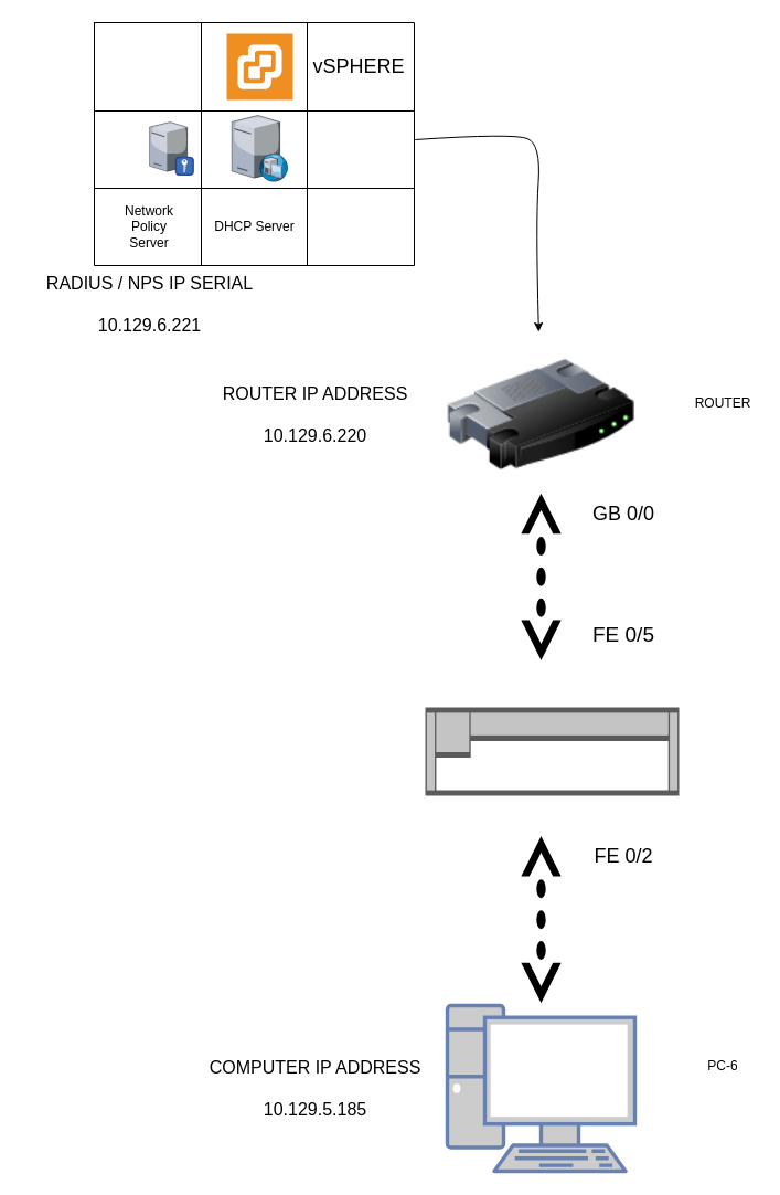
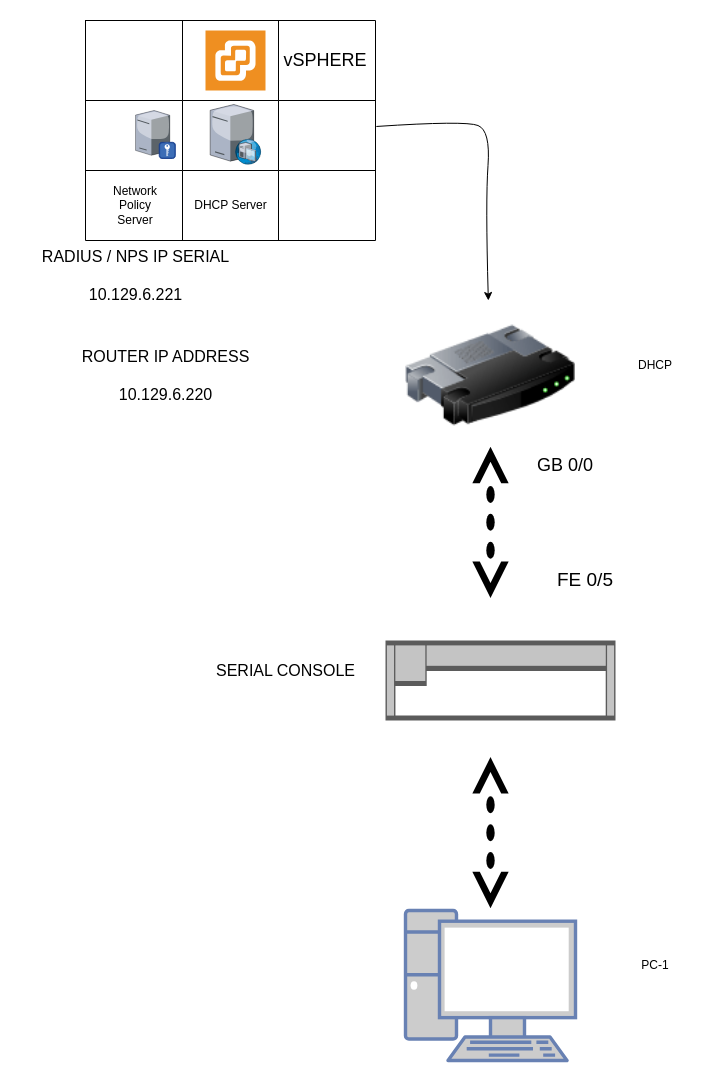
- <mxCell id="29" value="ROUTER" style="text;html=1;align=center;verticalAlign=middle;whiteSpace=wrap;rounded=0;" parent="1" vertex="1"><mxGeometry x="625" y="350" width="60" height="30" as="geometry" /></mxCell>
+ <mxCell id="29" value="DHCP" style="text;html=1;align=center;verticalAlign=middle;whiteSpace=wrap;rounded=0;" parent="1" vertex="1"><mxGeometry x="625" y="350" width="60" height="30" as="geometry" /></mxCell>
- <mxCell id="32" value="ROUTER IP ADDRESS&lt;br&gt;&lt;br&gt;10.129.6.220" style="text;html=1;align=center;verticalAlign=middle;resizable=0;points=[];autosize=1;strokeColor=none;fillColor=none;fontSize=16;" vertex="1" parent="1"><mxGeometry x="190" y="340" width="190" height="70" as="geometry" /></mxCell>
+ <mxCell id="32" value="ROUTER IP ADDRESS&lt;br&gt;&lt;br&gt;10.129.6.220" style="text;html=1;align=center;verticalAlign=middle;resizable=0;points=[];autosize=1;strokeColor=none;fillColor=none;fontSize=16;" vertex="1" parent="1"><mxGeometry x="70" y="340" width="190" height="70" as="geometry" /></mxCell>
- <mxCell id="8" value="&lt;font style=&quot;font-size: 19px;&quot;&gt;FE 0/5&lt;br&gt;&lt;/font&gt;" style="text;html=1;align=center;verticalAlign=middle;whiteSpace=wrap;rounded=0;" parent="1" vertex="1"><mxGeometry x="535" y="560" width="60" height="30" as="geometry" /></mxCell>
+ <mxCell id="8" value="&lt;font style=&quot;font-size: 19px;&quot;&gt;FE 0/5&lt;br&gt;&lt;/font&gt;" style="text;html=1;align=center;verticalAlign=middle;whiteSpace=wrap;rounded=0;" parent="1" vertex="1"><mxGeometry x="555" y="565" width="60" height="30" as="geometry" /></mxCell>
+ <mxCell id="35" value="SERIAL CONSOLE" style="text;html=1;align=center;verticalAlign=middle;resizable=0;points=[];autosize=1;strokeColor=none;fillColor=none;fontSize=16;" vertex="1" parent="1"><mxGeometry x="205" y="655" width="160" height="30" as="geometry" /></mxCell>
- <mxCell id="6" value="&lt;font style=&quot;font-size: 18px;&quot;&gt;FE 0/2&lt;br&gt;&lt;/font&gt;" style="text;html=1;align=center;verticalAlign=middle;whiteSpace=wrap;rounded=0;" parent="1" vertex="1"><mxGeometry x="535" y="760" width="60" height="30" as="geometry" /></mxCell>
- <mxCell id="30" value="&lt;div&gt;PC-6&lt;/div&gt;" style="text;html=1;align=center;verticalAlign=middle;whiteSpace=wrap;rounded=0;" parent="1" vertex="1"><mxGeometry x="625" y="950" width="60" height="30" as="geometry" /></mxCell>
+ <mxCell id="30" value="&lt;div&gt;PC-1&lt;/div&gt;" style="text;html=1;align=center;verticalAlign=middle;whiteSpace=wrap;rounded=0;" parent="1" vertex="1"><mxGeometry x="625" y="950" width="60" height="30" as="geometry" /></mxCell>
- <mxCell id="31" value="COMPUTER IP ADDRESS&lt;br&gt;&lt;br&gt;&lt;div&gt;10.129.5.185&lt;/div&gt;" style="text;html=1;align=center;verticalAlign=middle;resizable=0;points=[];autosize=1;strokeColor=none;fillColor=none;fontSize=16;" vertex="1" parent="1"><mxGeometry x="175" y="950" width="220" height="70" as="geometry" /></mxCell>
